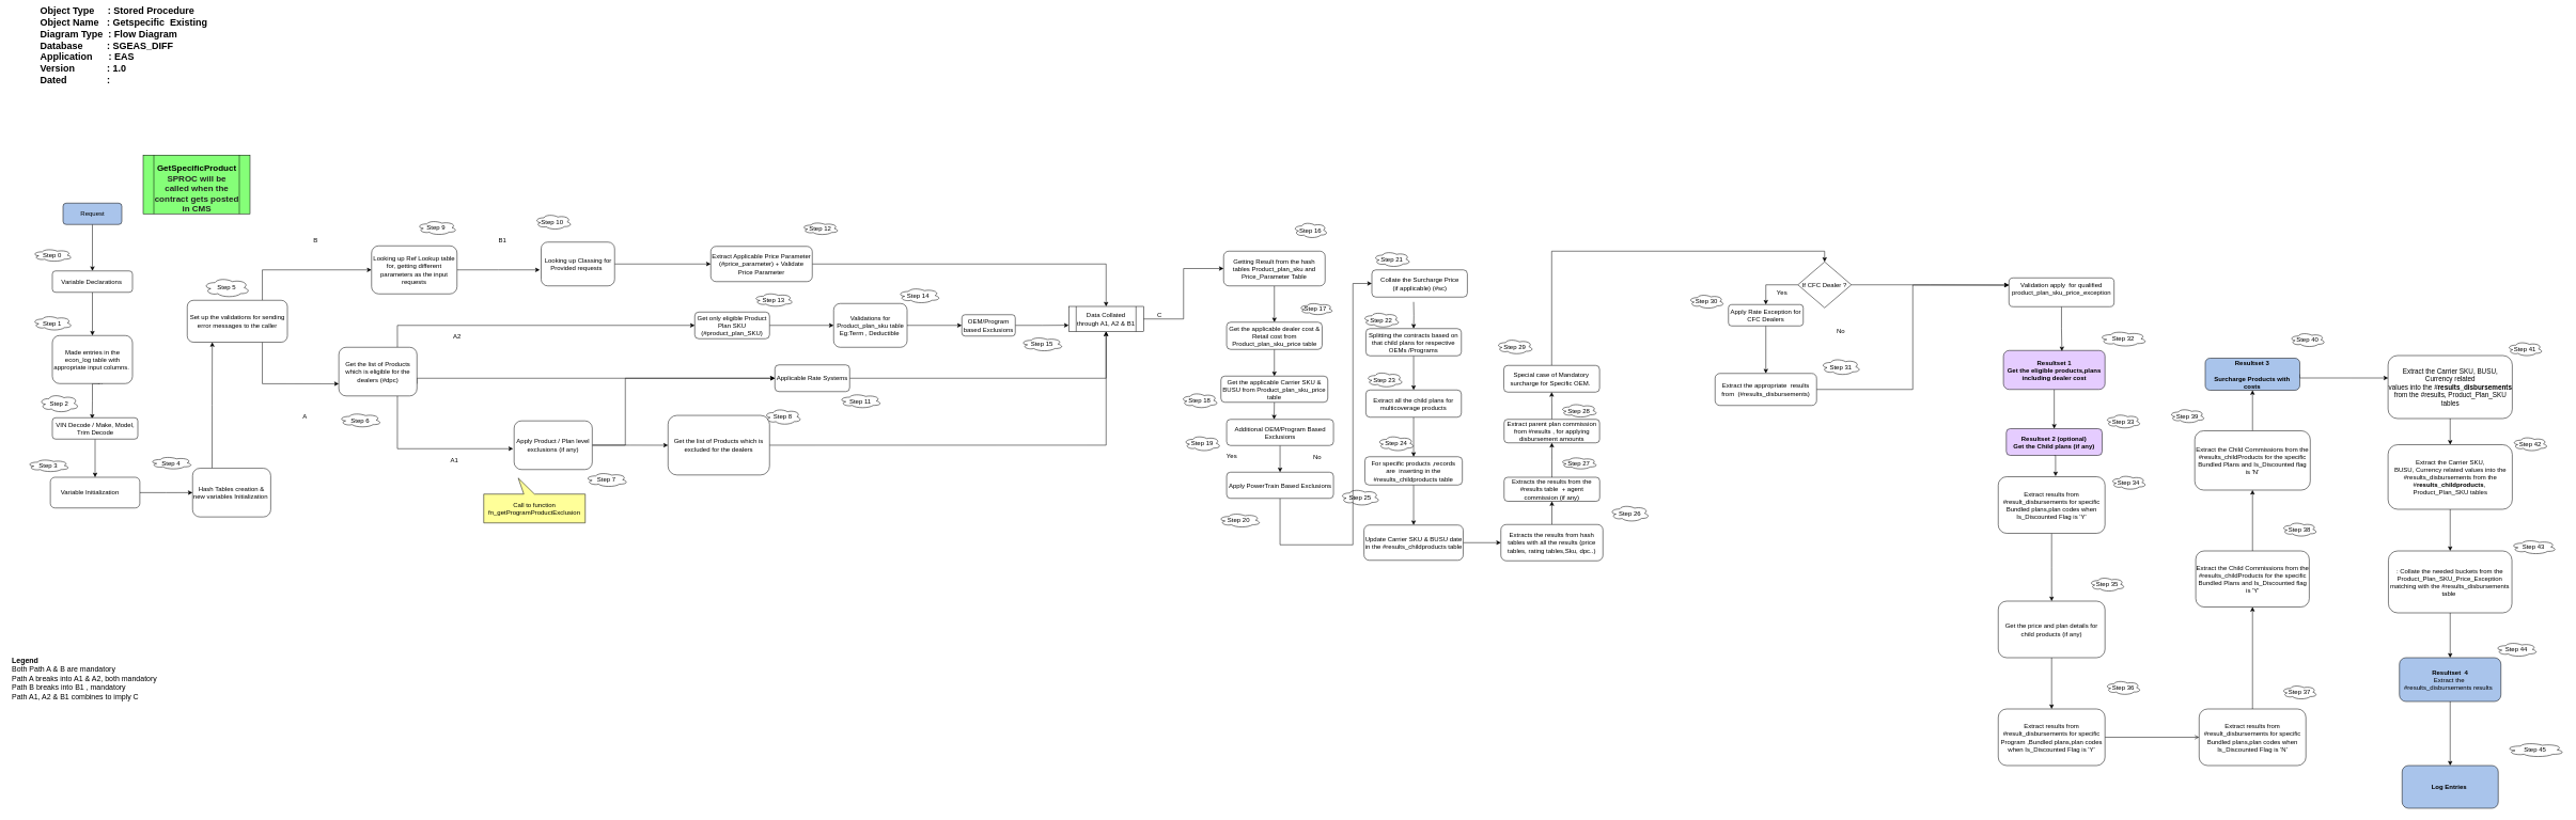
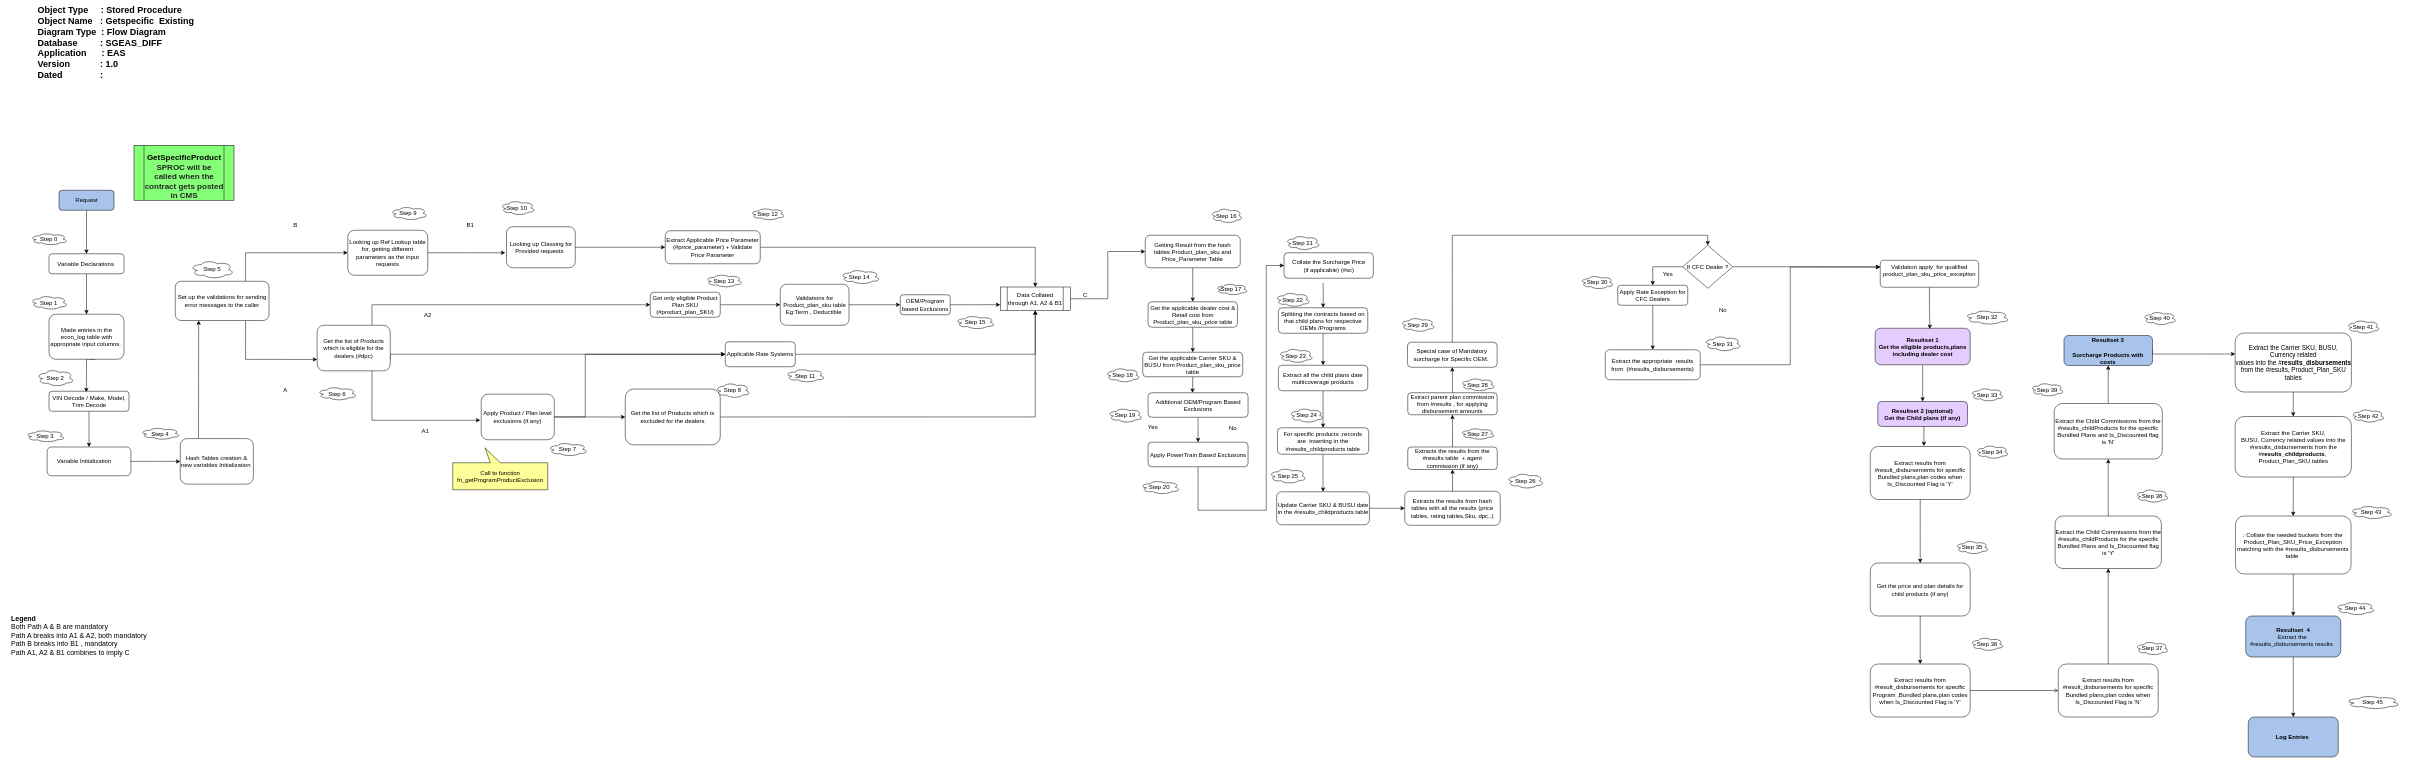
- <mxCell id="83" value="&lt;font style=&quot;font-size: 12px&quot;&gt;Extract all the child plans for multicoverage products&lt;/font&gt;" style="rounded=1;whiteSpace=wrap;html=1;align=center;" parent="1" vertex="1"><mxGeometry x="2556.25" y="730" width="178.75" height="51" as="geometry" /></mxCell>
+ <mxCell id="83" value="&lt;font style=&quot;font-size: 12px&quot;&gt;Extract all the child plans date multicoverage products&lt;/font&gt;" style="rounded=1;whiteSpace=wrap;html=1;align=center;" parent="1" vertex="1"><mxGeometry x="2556.25" y="730" width="178.75" height="51" as="geometry" /></mxCell>
- <mxCell id="61" value="Step 25" style="ellipse;shape=cloud;whiteSpace=wrap;html=1;" parent="1" vertex="1"><mxGeometry x="2507.5" y="915" width="75" height="32" as="geometry" /></mxCell>
+ <mxCell id="61" value="Step 25" style="ellipse;shape=cloud;whiteSpace=wrap;html=1;" parent="1" vertex="1"><mxGeometry x="2537.5" y="935" width="75" height="32" as="geometry" /></mxCell>
